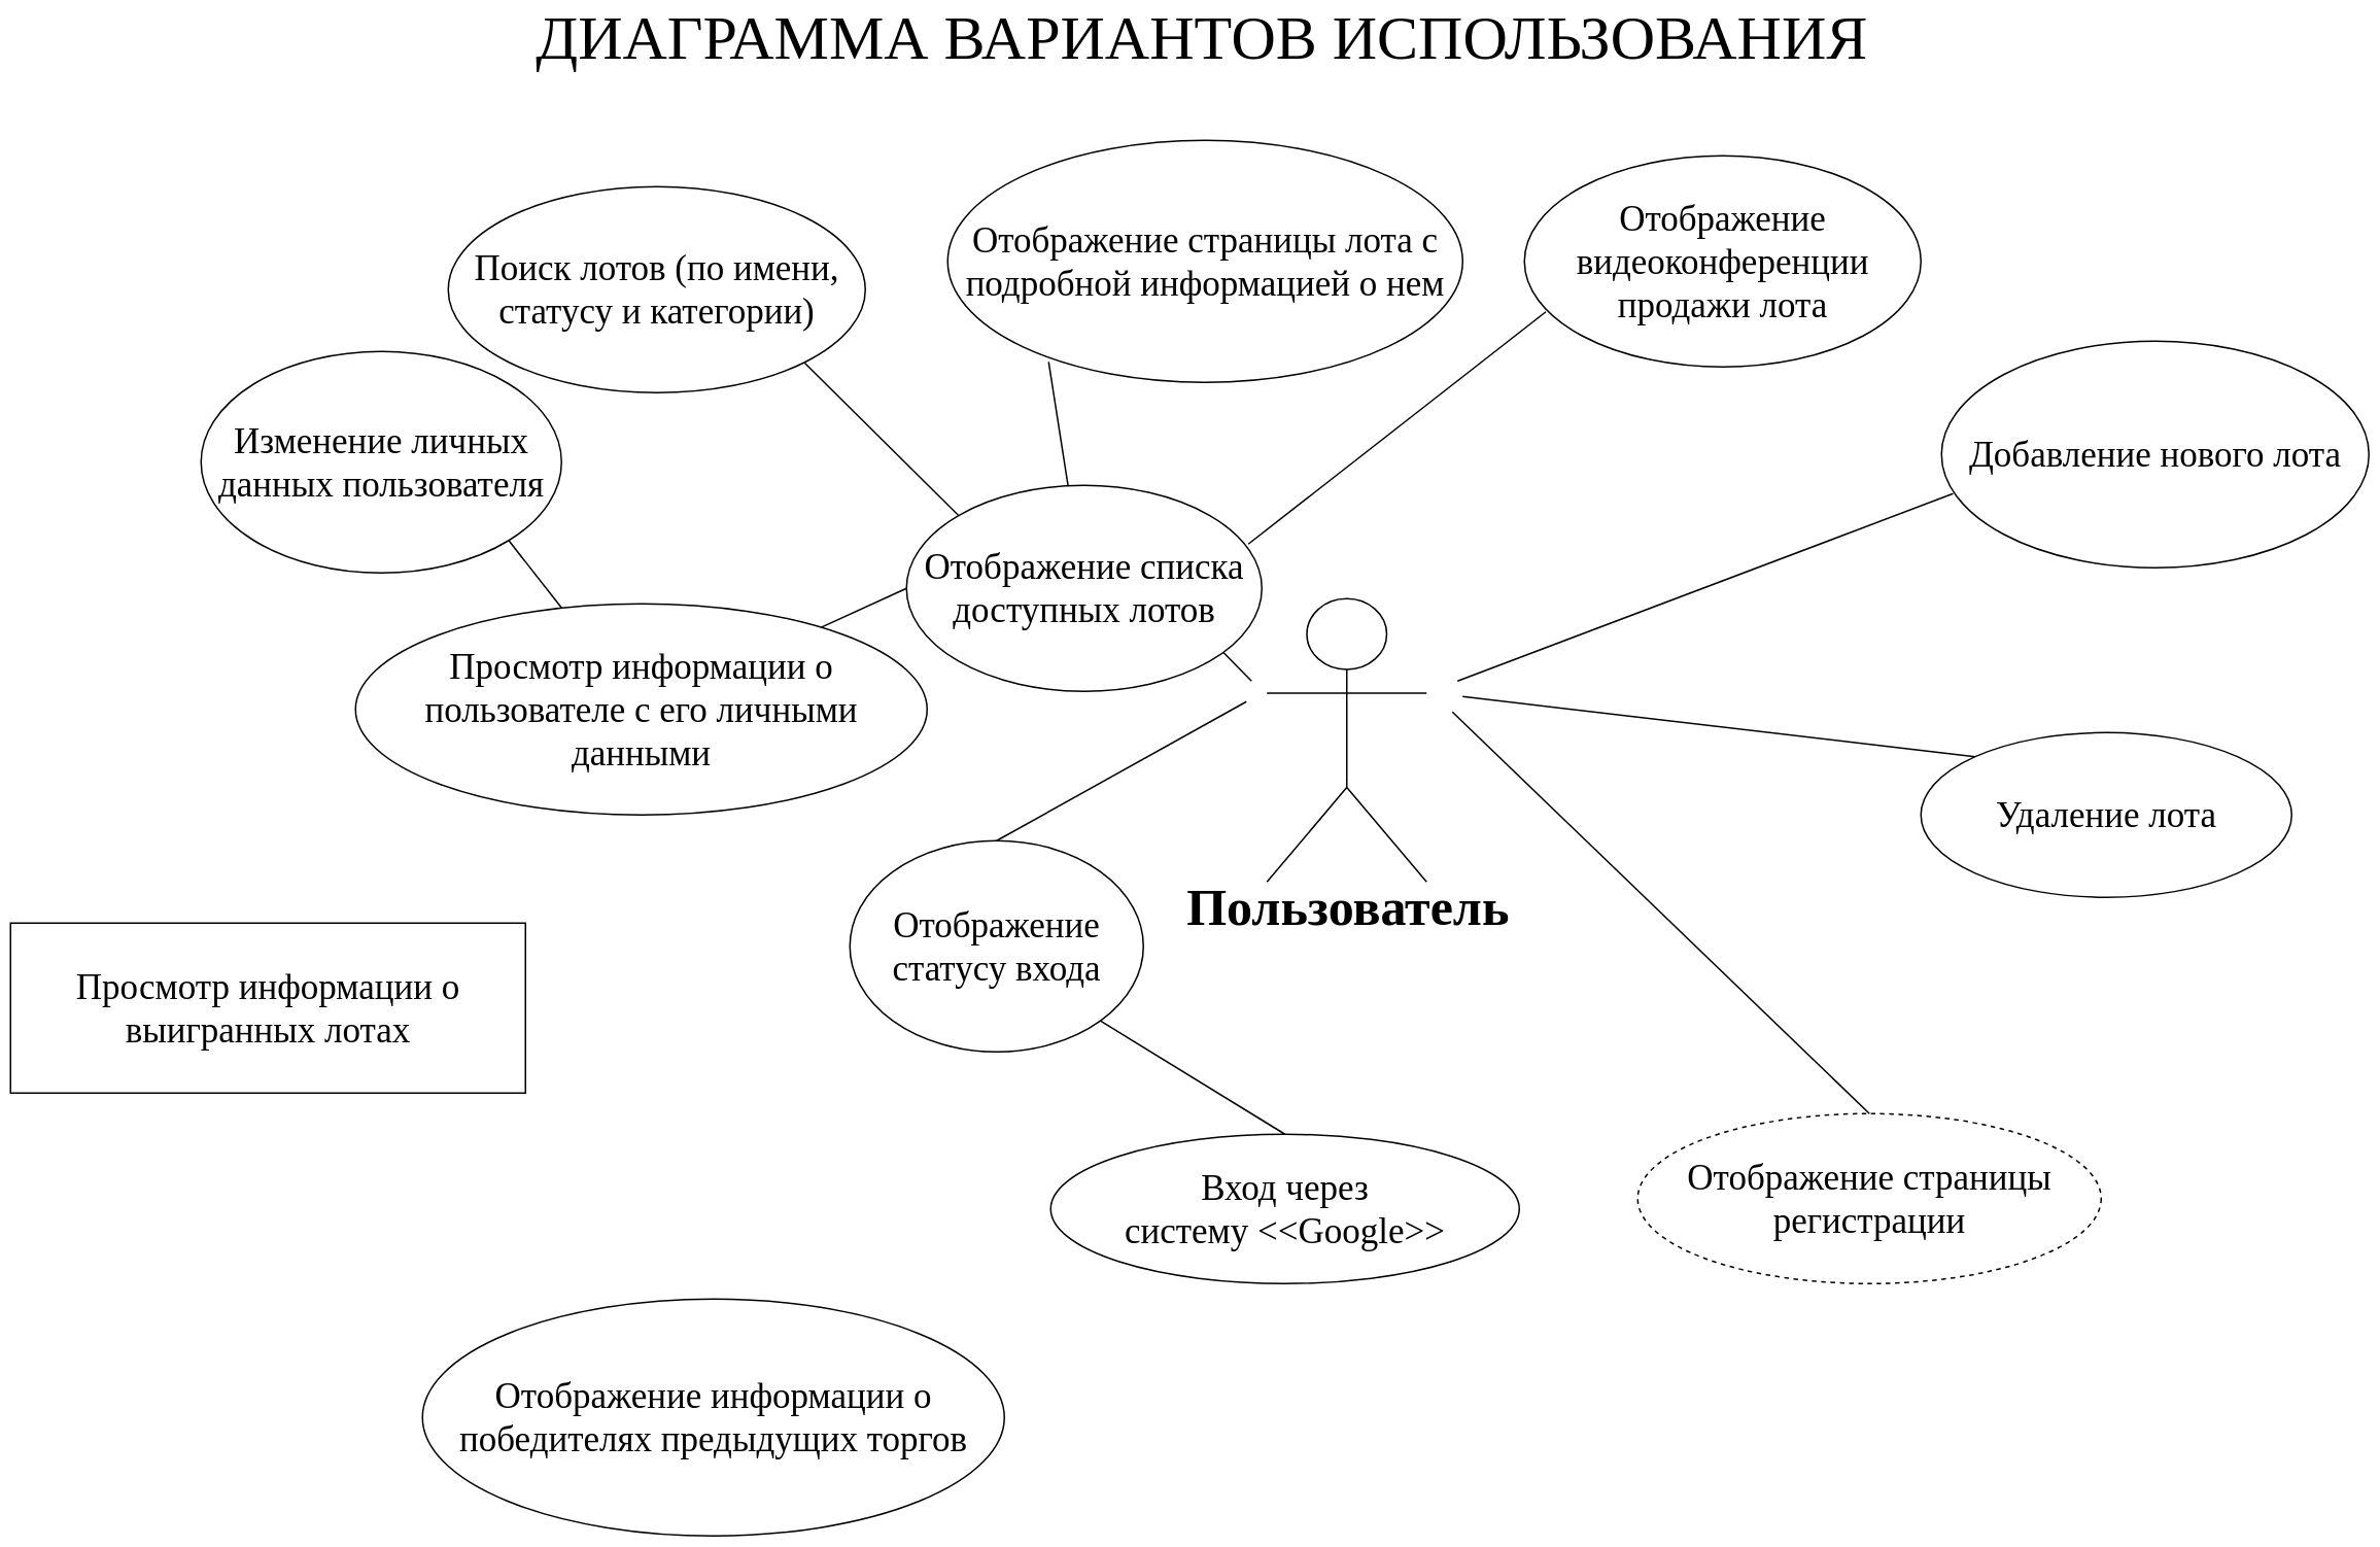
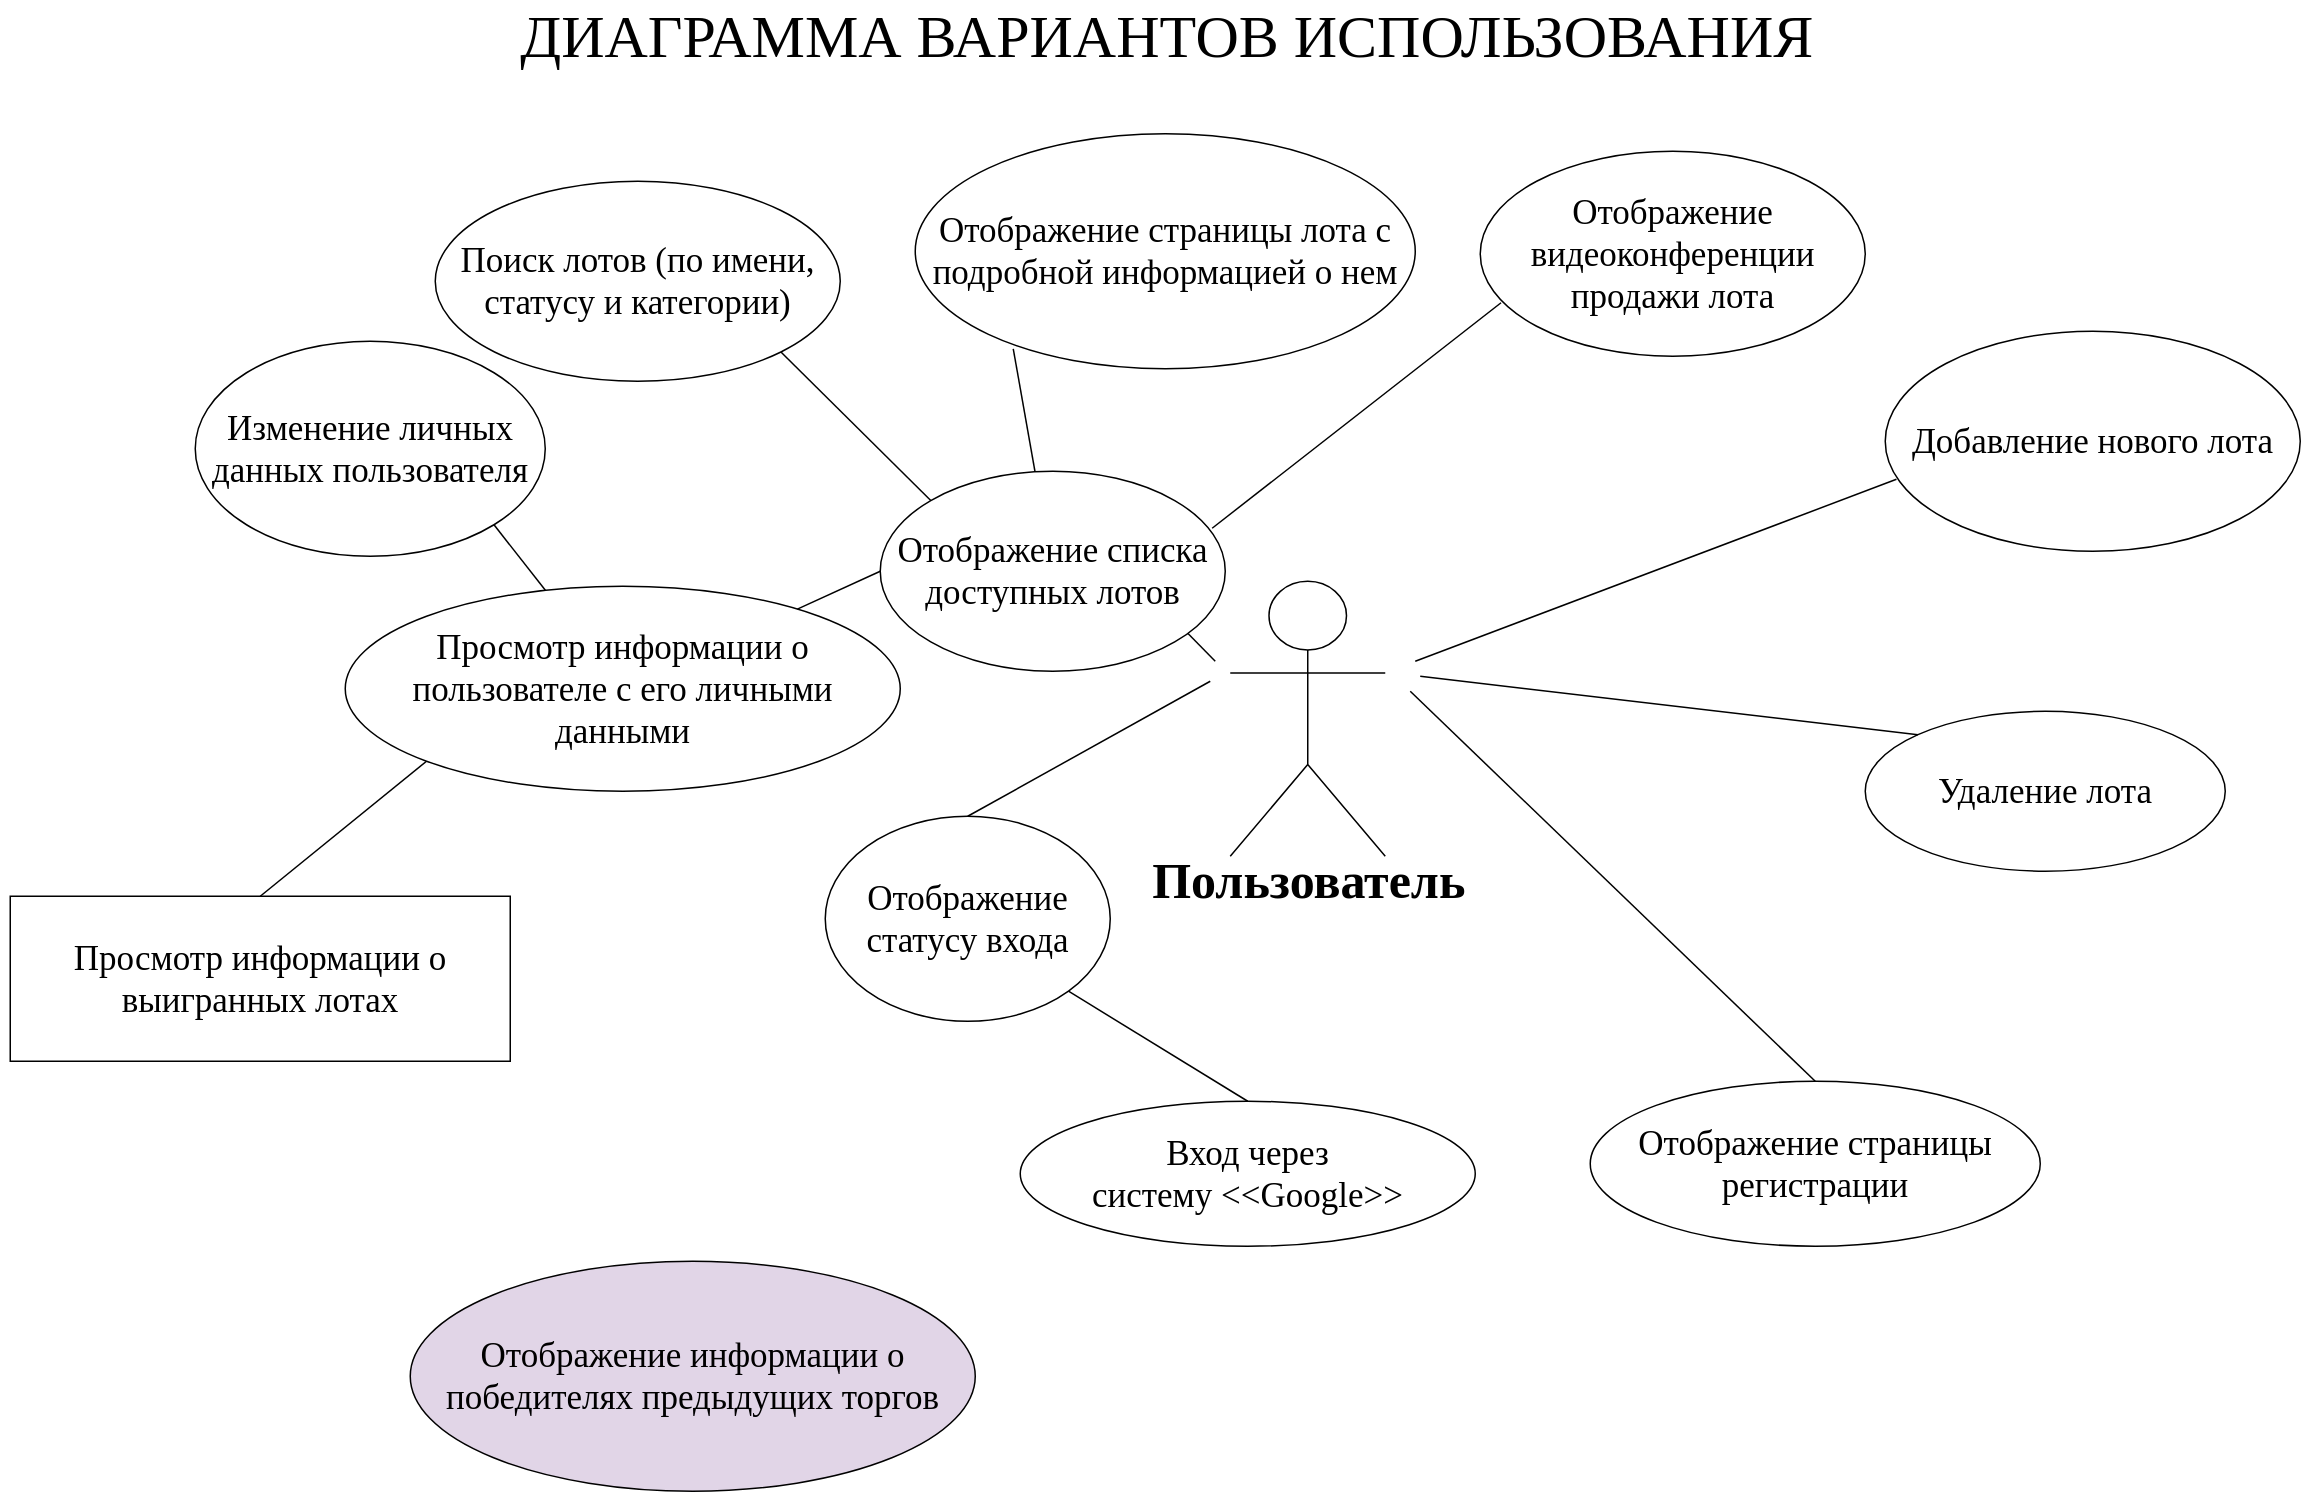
- <mxCell id="14" value="Отображение страницы лота с подробной информацией о нем" style="ellipse;whiteSpace=wrap;html=1;fontFamily=Times New Roman;fontSize=70;strokeWidth=3;fontStyle=0" parent="1" vertex="1"><mxGeometry x="1840" y="240" width="1000" height="470" as="geometry" /></mxCell>
+ <mxCell id="14" value="Отображение страницы лота с подробной информацией о нем" style="ellipse;whiteSpace=wrap;html=1;fontFamily=Times New Roman;fontSize=70;strokeWidth=3;fontStyle=0" parent="1" vertex="1"><mxGeometry x="1830" y="235" width="1000" height="470" as="geometry" /></mxCell>
+ <mxCell id="6" style="edgeStyle=none;rounded=0;orthogonalLoop=1;jettySize=auto;html=1;exitX=0;exitY=1;exitDx=0;exitDy=0;entryX=0.5;entryY=0;entryDx=0;entryDy=0;fontSize=60;endArrow=none;endFill=0;strokeWidth=3;fontStyle=0;fontFamily=Times New Roman;" parent="1" source="7" target="8" edge="1"><mxGeometry relative="1" as="geometry" /></mxCell>
- <mxCell id="23" value="Отображение страницы регистрации" style="ellipse;whiteSpace=wrap;html=1;fontFamily=Times New Roman;fontSize=70;strokeWidth=3;fontStyle=0;dashed=1;" parent="1" vertex="1"><mxGeometry x="3180" y="2130" width="900" height="330" as="geometry" /></mxCell>
+ <mxCell id="23" value="Отображение страницы регистрации" style="ellipse;whiteSpace=wrap;html=1;fontFamily=Times New Roman;fontSize=70;strokeWidth=3;fontStyle=0" parent="1" vertex="1"><mxGeometry x="3180" y="2130" width="900" height="330" as="geometry" /></mxCell>
- <mxCell id="11" value="Отображение информации о победителях предыдущих торгов" style="ellipse;whiteSpace=wrap;html=1;fontFamily=Times New Roman;fontSize=70;strokeWidth=3;fontStyle=0" parent="1" vertex="1"><mxGeometry x="820" y="2490" width="1130" height="460" as="geometry" /></mxCell>
+ <mxCell id="11" value="Отображение информации о победителях предыдущих торгов" style="ellipse;whiteSpace=wrap;html=1;fontFamily=Times New Roman;fontSize=70;strokeWidth=3;fontStyle=0;fillColor=#e1d5e7;" parent="1" vertex="1"><mxGeometry x="820" y="2490" width="1130" height="460" as="geometry" /></mxCell>
